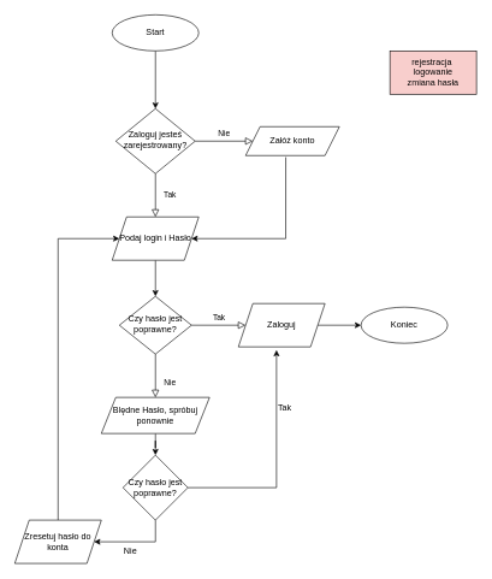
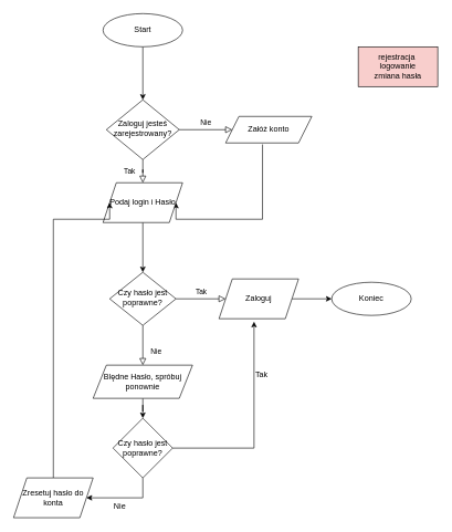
- <mxCell id="14" value="Podaj login i Hasło" style="shape=parallelogram;perimeter=parallelogramPerimeter;whiteSpace=wrap;html=1;fixedSize=1;" vertex="1" parent="1"><mxGeometry x="155" y="300" width="120" height="60" as="geometry" /></mxCell>
+ <mxCell id="14" value="Podaj login i Hasło" style="shape=parallelogram;perimeter=parallelogramPerimeter;whiteSpace=wrap;html=1;fixedSize=1;" vertex="1" parent="1"><mxGeometry x="155" y="275" width="120" height="60" as="geometry" /></mxCell>
